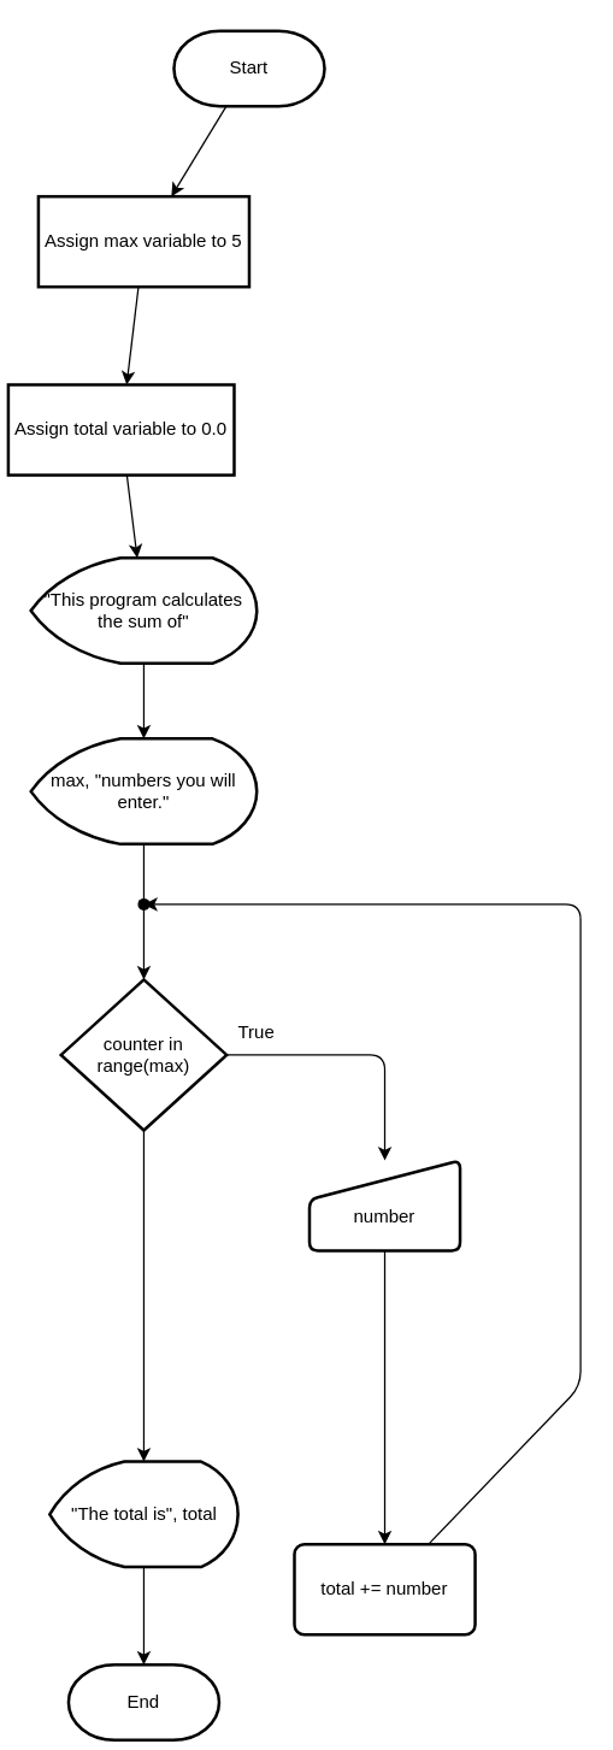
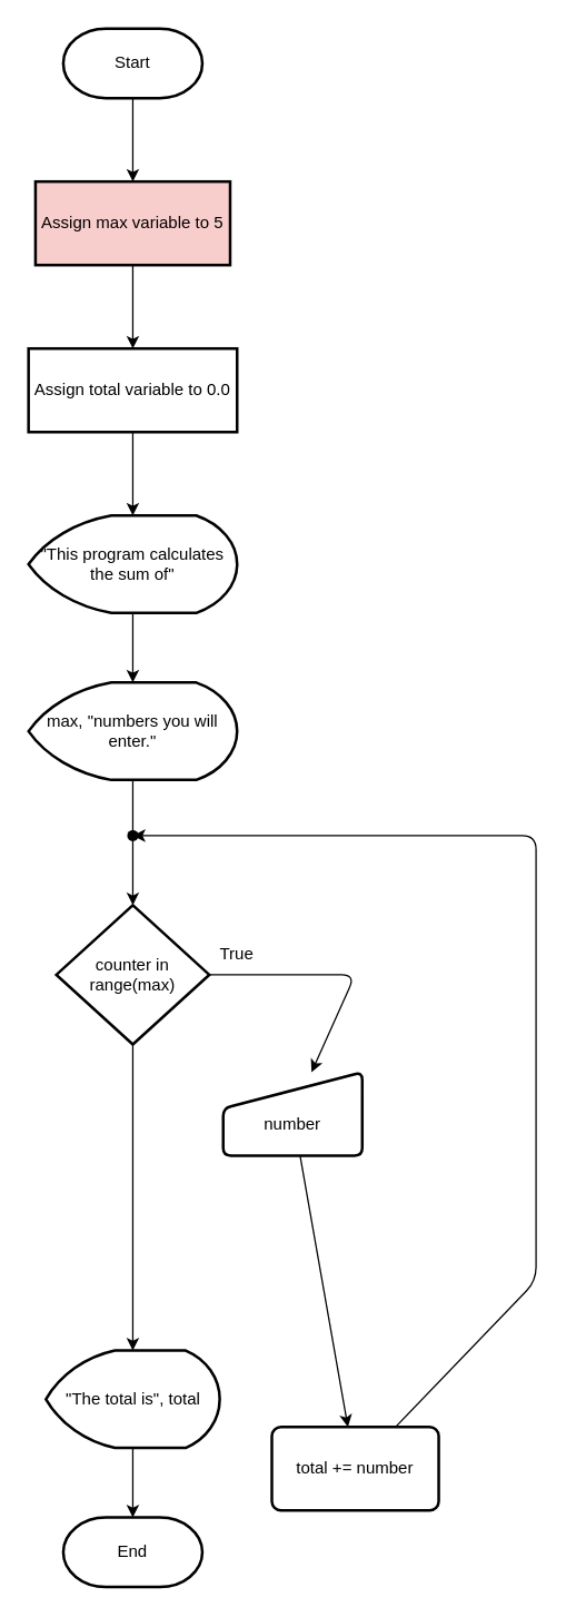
- <mxCell id="3" value="Start" style="strokeWidth=2;html=1;shape=mxgraph.flowchart.terminator;whiteSpace=wrap;" vertex="1" parent="1"><mxGeometry x="115" y="20" width="100" height="50" as="geometry" /></mxCell>
+ <mxCell id="3" value="Start" style="strokeWidth=2;html=1;shape=mxgraph.flowchart.terminator;whiteSpace=wrap;" vertex="1" parent="1"><mxGeometry x="45" y="20" width="100" height="50" as="geometry" /></mxCell>
- <mxCell id="5" value="Assign max variable to 5" style="whiteSpace=wrap;html=1;strokeWidth=2;" vertex="1" parent="1"><mxGeometry x="25" y="130" width="140" height="60" as="geometry" /></mxCell>
+ <mxCell id="5" value="Assign max variable to 5" style="whiteSpace=wrap;html=1;strokeWidth=2;fillColor=#f8cecc;" vertex="1" parent="1"><mxGeometry x="25" y="130" width="140" height="60" as="geometry" /></mxCell>
- <mxCell id="7" value="Assign total variable to 0.0" style="whiteSpace=wrap;html=1;strokeWidth=2;" vertex="1" parent="1"><mxGeometry x="5" y="255" width="150" height="60" as="geometry" /></mxCell>
+ <mxCell id="7" value="Assign total variable to 0.0" style="whiteSpace=wrap;html=1;strokeWidth=2;" vertex="1" parent="1"><mxGeometry x="20" y="250" width="150" height="60" as="geometry" /></mxCell>
- <mxCell id="16" value="&lt;br&gt;number" style="html=1;strokeWidth=2;shape=manualInput;whiteSpace=wrap;rounded=1;size=26;arcSize=11;" vertex="1" parent="1"><mxGeometry x="205" y="770" width="100" height="60" as="geometry" /></mxCell>
+ <mxCell id="16" value="&lt;br&gt;number" style="html=1;strokeWidth=2;shape=manualInput;whiteSpace=wrap;rounded=1;size=26;arcSize=11;" vertex="1" parent="1"><mxGeometry x="160" y="770" width="100" height="60" as="geometry" /></mxCell>
- <mxCell id="24" value="End" style="strokeWidth=2;html=1;shape=mxgraph.flowchart.terminator;whiteSpace=wrap;" vertex="1" parent="1"><mxGeometry x="45" y="1105" width="100" height="50" as="geometry" /></mxCell>
+ <mxCell id="24" value="End" style="strokeWidth=2;html=1;shape=mxgraph.flowchart.terminator;whiteSpace=wrap;" vertex="1" parent="1"><mxGeometry x="45" y="1090" width="100" height="50" as="geometry" /></mxCell>
